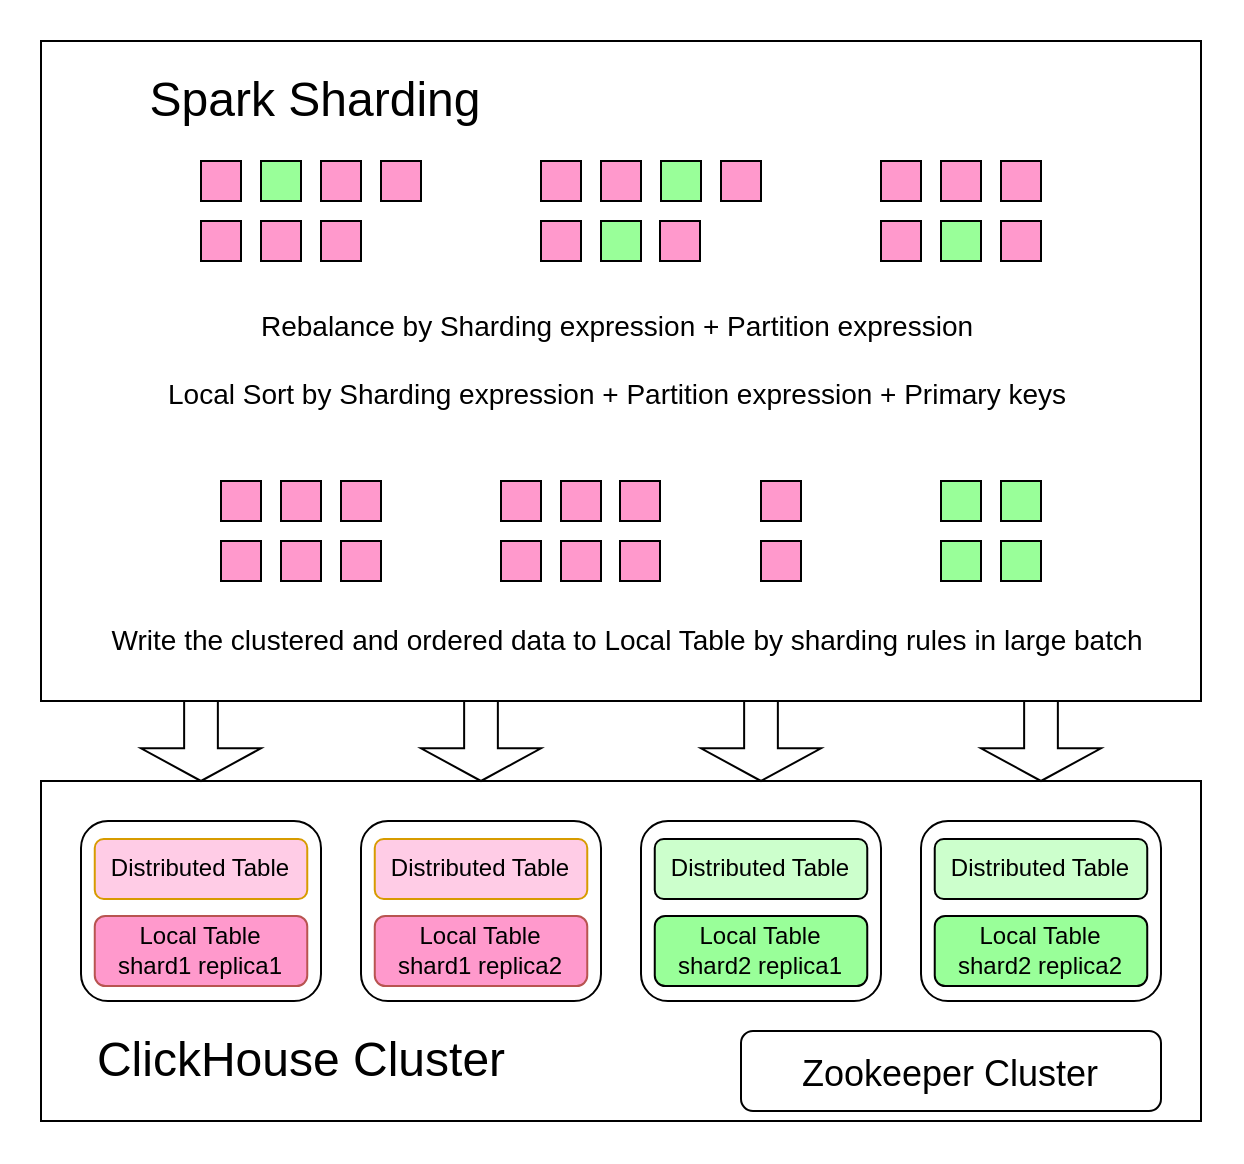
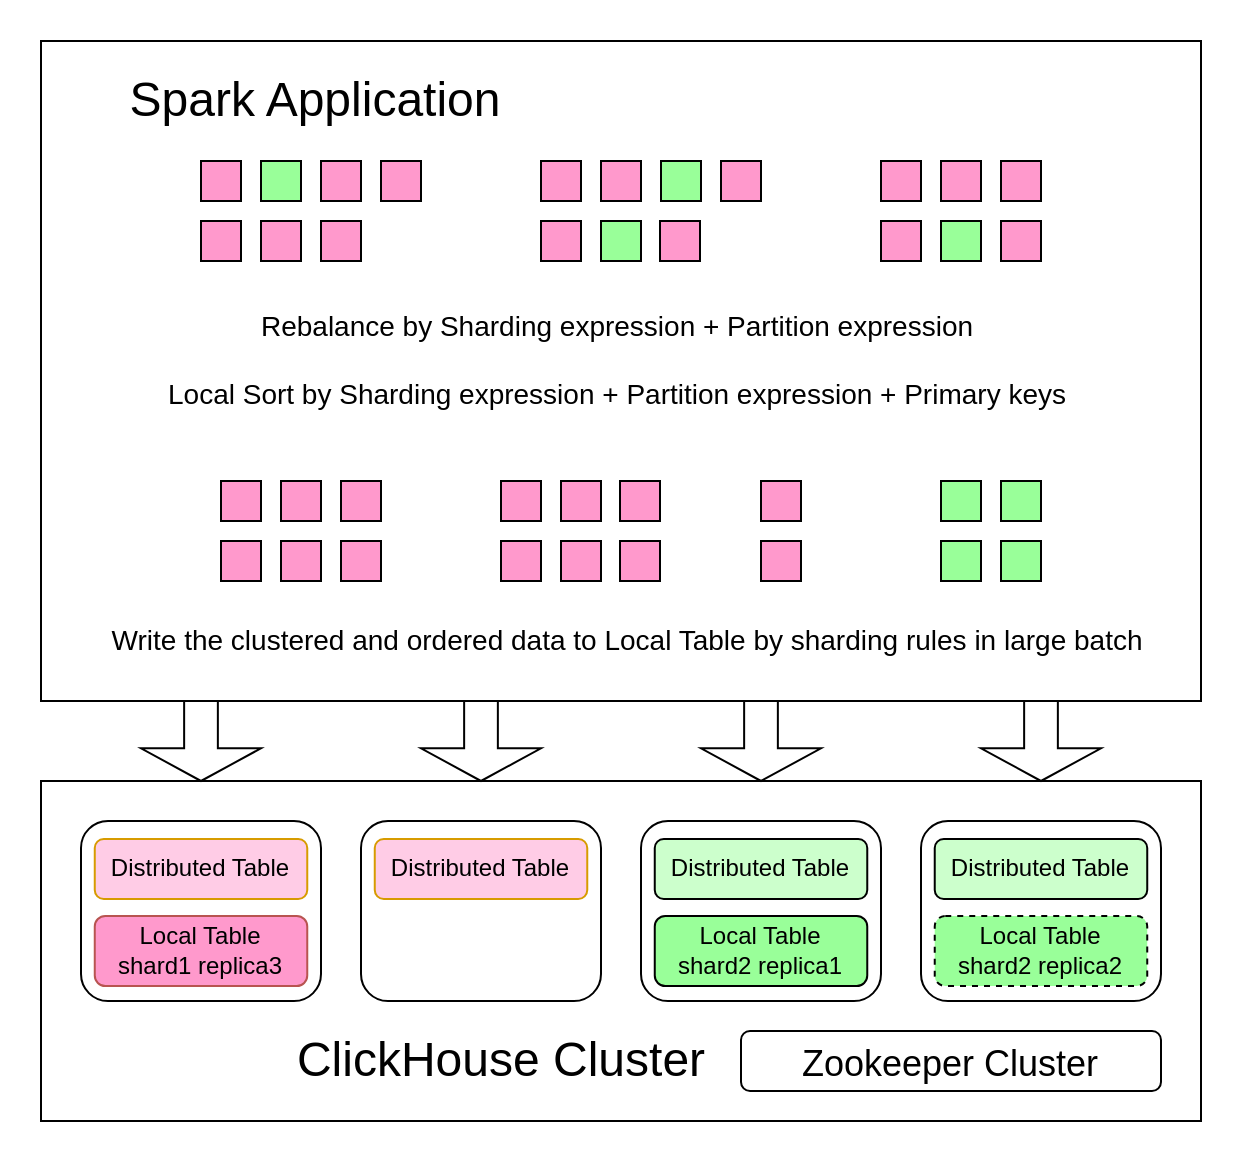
- <mxCell id="55" value="&lt;font style=&quot;font-size: 24px;&quot;&gt;Spark Sharding&lt;/font&gt;" style="text;html=1;resizable=0;autosize=1;align=center;verticalAlign=middle;points=[];fillColor=none;strokeColor=none;rounded=0;" parent="1" vertex="1"><mxGeometry x="56.88" y="40" width="200" height="20" as="geometry" /></mxCell>
+ <mxCell id="55" value="&lt;font style=&quot;font-size: 24px;&quot;&gt;Spark Application&lt;/font&gt;" style="text;html=1;resizable=0;autosize=1;align=center;verticalAlign=middle;points=[];fillColor=none;strokeColor=none;rounded=0;" parent="1" vertex="1"><mxGeometry x="56.88" y="40" width="200" height="20" as="geometry" /></mxCell>
- <mxCell id="49" value="Local Table&lt;br&gt;shard1 replica1" style="rounded=1;whiteSpace=wrap;html=1;fillColor=#FF99CC;strokeColor=#b85450;" parent="1" vertex="1"><mxGeometry x="46.88" y="457.5" width="106.25" height="35" as="geometry" /></mxCell>
+ <mxCell id="49" value="Local Table&lt;br&gt;shard1 replica3" style="rounded=1;whiteSpace=wrap;html=1;fillColor=#FF99CC;strokeColor=#b85450;" parent="1" vertex="1"><mxGeometry x="46.88" y="457.5" width="106.25" height="35" as="geometry" /></mxCell>
- <mxCell id="50" value="Local Table&lt;br&gt;shard1 replica2" style="rounded=1;whiteSpace=wrap;html=1;fillColor=#FF99CC;strokeColor=#b85450;" parent="1" vertex="1"><mxGeometry x="186.88" y="457.5" width="106.25" height="35" as="geometry" /></mxCell>
- <mxCell id="52" value="Local Table&lt;br&gt;shard2 replica2" style="rounded=1;whiteSpace=wrap;html=1;fillColor=#99FF99;" parent="1" vertex="1"><mxGeometry x="466.87" y="457.5" width="106.25" height="35" as="geometry" /></mxCell>
+ <mxCell id="52" value="Local Table&lt;br&gt;shard2 replica2" style="rounded=1;whiteSpace=wrap;html=1;fillColor=#99FF99;dashed=1;" parent="1" vertex="1"><mxGeometry x="466.87" y="457.5" width="106.25" height="35" as="geometry" /></mxCell>
- <mxCell id="43" value="&lt;font style=&quot;font-size: 24px;&quot;&gt;ClickHouse Cluster&lt;/font&gt;" style="text;html=1;resizable=0;autosize=1;align=center;verticalAlign=middle;points=[];fillColor=none;strokeColor=none;rounded=0;" parent="1" vertex="1"><mxGeometry x="40" y="520" width="220" height="20" as="geometry" /></mxCell>
+ <mxCell id="43" value="&lt;font style=&quot;font-size: 24px;&quot;&gt;ClickHouse Cluster&lt;/font&gt;" style="text;html=1;resizable=0;autosize=1;align=center;verticalAlign=middle;points=[];fillColor=none;strokeColor=none;rounded=0;" parent="1" vertex="1"><mxGeometry x="140" y="520" width="220" height="20" as="geometry" /></mxCell>
- <mxCell id="44" value="&lt;font style=&quot;font-size: 18px;&quot;&gt;Zookeeper Cluster&lt;/font&gt;" style="rounded=1;whiteSpace=wrap;html=1;fontSize=24;fillColor=none;" parent="1" vertex="1"><mxGeometry x="370" y="515" width="210" height="40" as="geometry" /></mxCell>
+ <mxCell id="44" value="&lt;font style=&quot;font-size: 18px;&quot;&gt;Zookeeper Cluster&lt;/font&gt;" style="rounded=1;whiteSpace=wrap;html=1;fontSize=24;fillColor=none;" parent="1" vertex="1"><mxGeometry x="370" y="515" width="210" height="30" as="geometry" /></mxCell>
